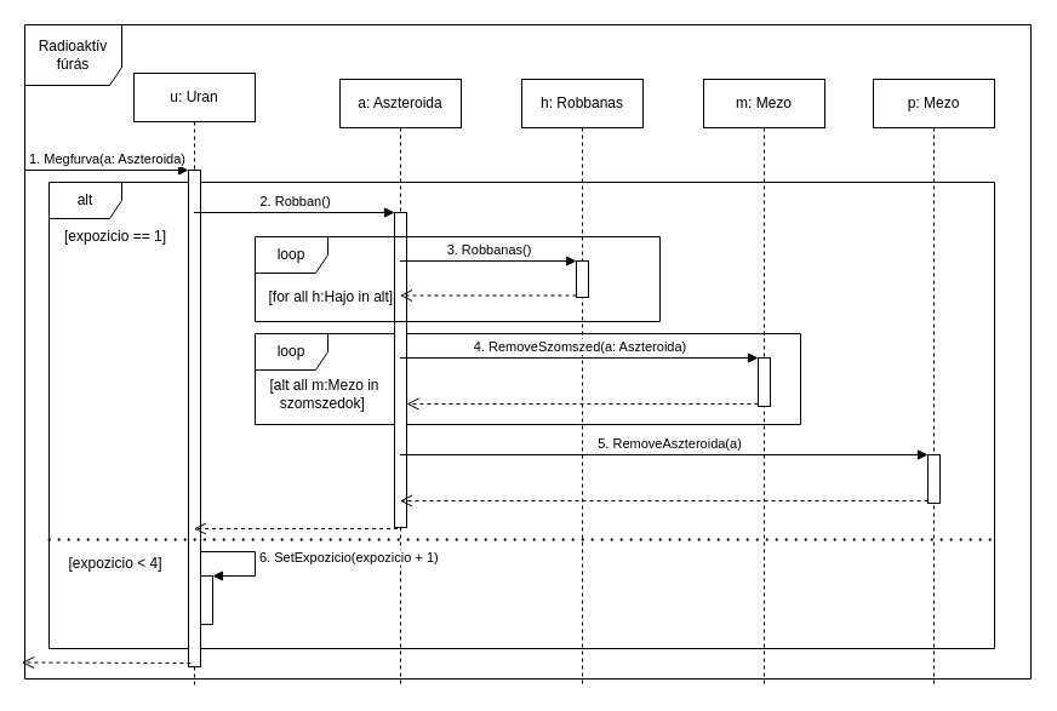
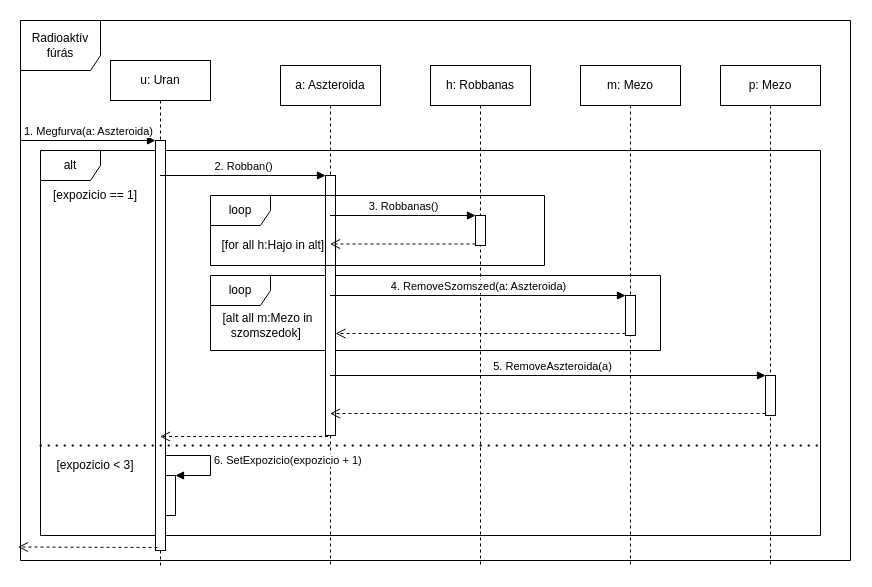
- <mxCell id="28" value="[expozicio &amp;lt; 4]" style="text;html=1;strokeColor=none;fillColor=none;align=center;verticalAlign=middle;whiteSpace=wrap;rounded=0;" parent="1" vertex="1"><mxGeometry x="50" y="455" width="90" height="20" as="geometry" /></mxCell>
+ <mxCell id="28" value="[expozicio &amp;lt; 3]" style="text;html=1;strokeColor=none;fillColor=none;align=center;verticalAlign=middle;whiteSpace=wrap;rounded=0;" parent="1" vertex="1"><mxGeometry x="50" y="455" width="90" height="20" as="geometry" /></mxCell>
